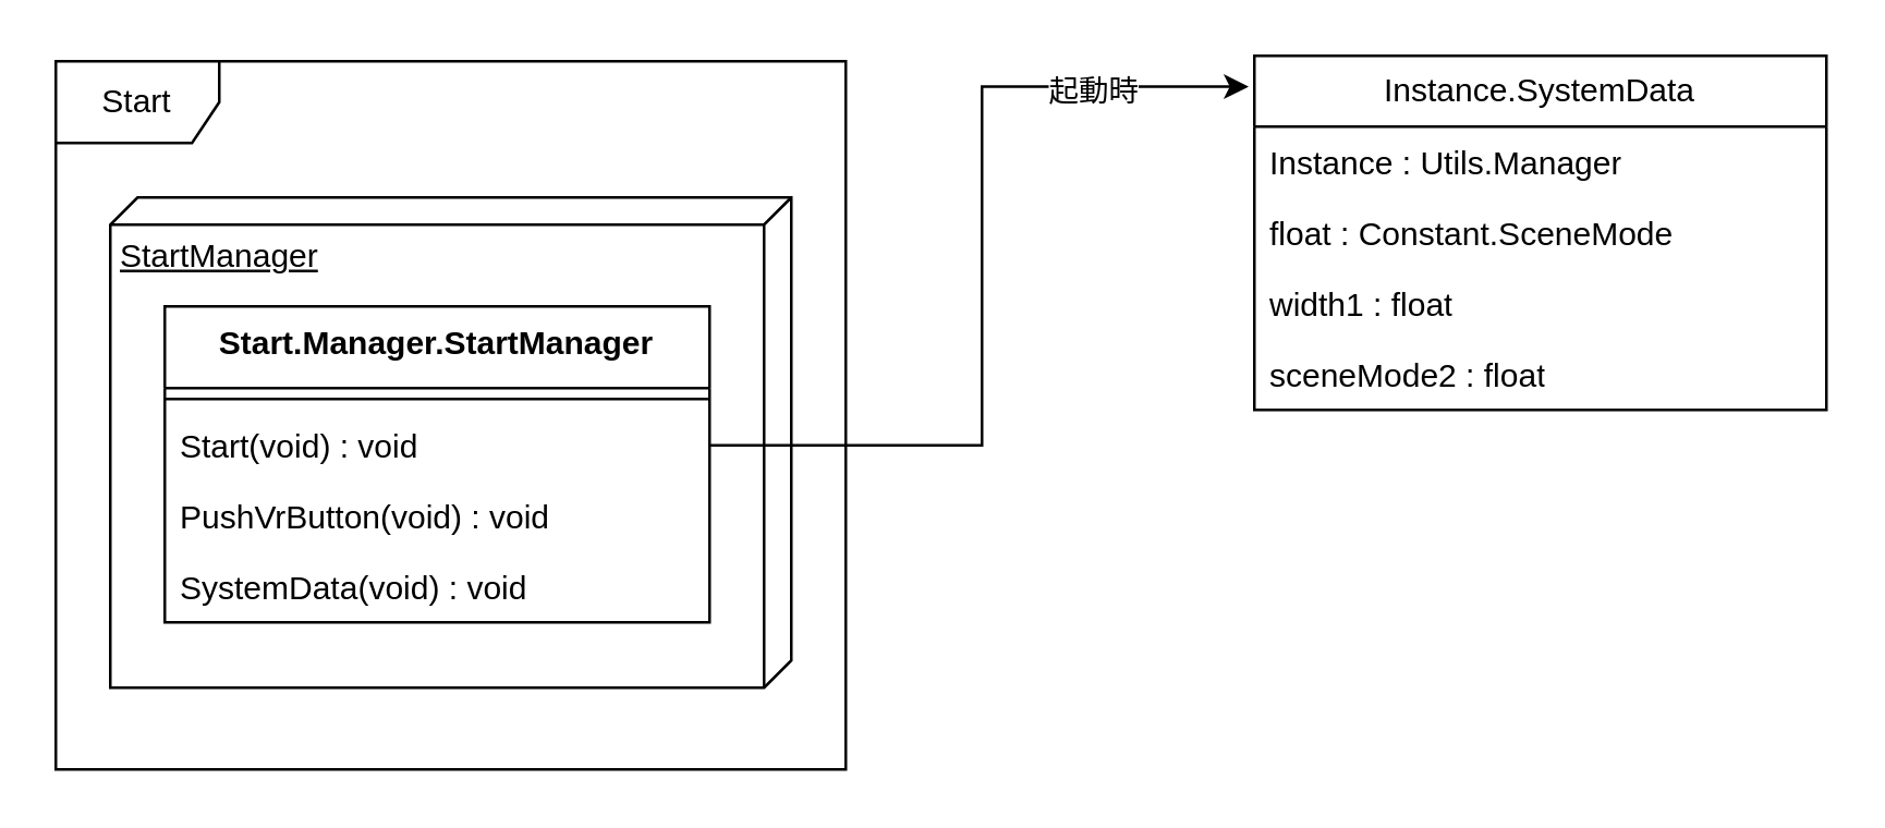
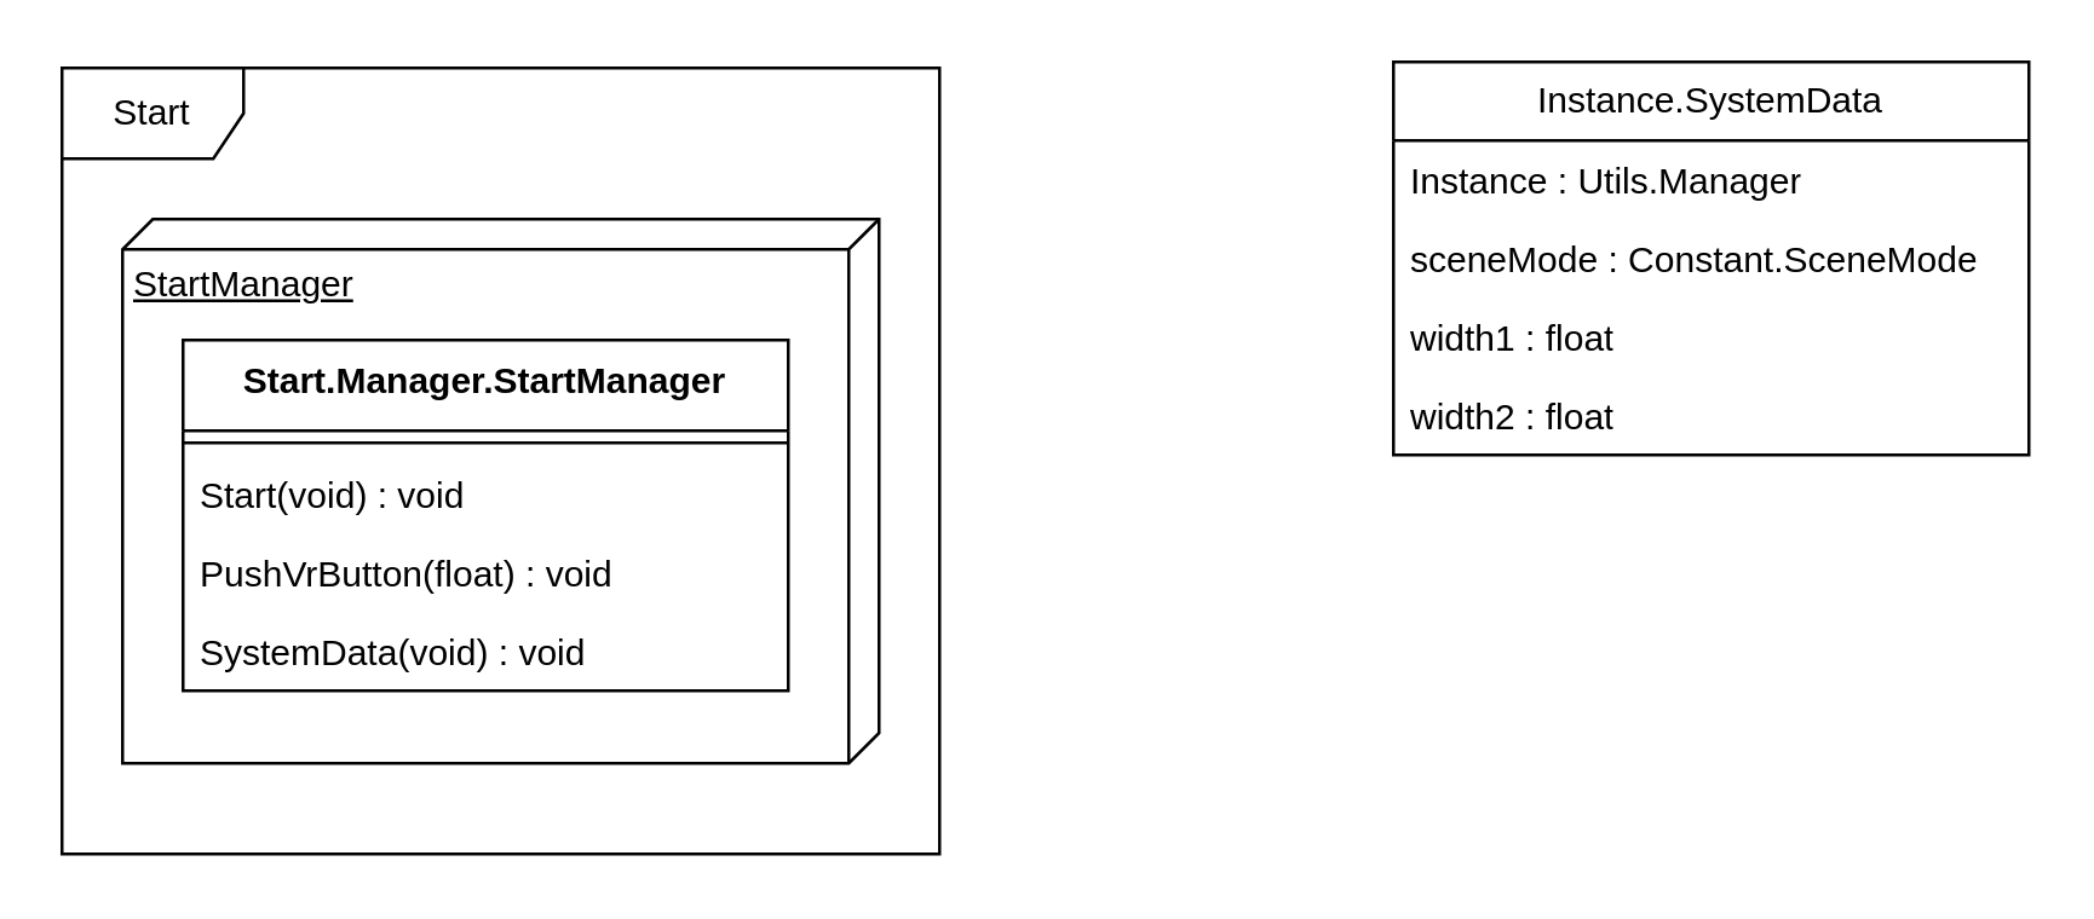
- <mxCell id="14" style="edgeStyle=orthogonalEdgeStyle;rounded=0;orthogonalLoop=1;jettySize=auto;html=1;entryX=-0.01;entryY=0.087;entryDx=0;entryDy=0;entryPerimeter=0;" edge="1" parent="1" source="6" target="9"><mxGeometry relative="1" as="geometry" /></mxCell>
- <mxCell id="15" value="起動時" style="edgeLabel;html=1;align=center;verticalAlign=middle;resizable=0;points=[];" vertex="1" connectable="0" parent="14"><mxGeometry x="0.653" y="-1" relative="1" as="geometry"><mxPoint as="offset" /></mxGeometry></mxCell>
- <mxCell id="11" value="float : Constant.SceneMode" style="text;strokeColor=none;fillColor=none;align=left;verticalAlign=top;spacingLeft=4;spacingRight=4;overflow=hidden;rotatable=0;points=[[0,0.5],[1,0.5]];portConstraint=eastwest;whiteSpace=wrap;html=1;" vertex="1" parent="9"><mxGeometry y="52" width="210" height="26" as="geometry" /></mxCell>
+ <mxCell id="11" value="sceneMode : Constant.SceneMode" style="text;strokeColor=none;fillColor=none;align=left;verticalAlign=top;spacingLeft=4;spacingRight=4;overflow=hidden;rotatable=0;points=[[0,0.5],[1,0.5]];portConstraint=eastwest;whiteSpace=wrap;html=1;" vertex="1" parent="9"><mxGeometry y="52" width="210" height="26" as="geometry" /></mxCell>
- <mxCell id="13" value="sceneMode2 : float" style="text;strokeColor=none;fillColor=none;align=left;verticalAlign=top;spacingLeft=4;spacingRight=4;overflow=hidden;rotatable=0;points=[[0,0.5],[1,0.5]];portConstraint=eastwest;whiteSpace=wrap;html=1;" vertex="1" parent="9"><mxGeometry y="104" width="210" height="26" as="geometry" /></mxCell>
+ <mxCell id="13" value="width2 : float" style="text;strokeColor=none;fillColor=none;align=left;verticalAlign=top;spacingLeft=4;spacingRight=4;overflow=hidden;rotatable=0;points=[[0,0.5],[1,0.5]];portConstraint=eastwest;whiteSpace=wrap;html=1;" vertex="1" parent="9"><mxGeometry y="104" width="210" height="26" as="geometry" /></mxCell>
- <mxCell id="7" value="PushVrButton(void) : void" style="text;strokeColor=none;fillColor=none;align=left;verticalAlign=top;spacingLeft=4;spacingRight=4;overflow=hidden;rotatable=0;points=[[0,0.5],[1,0.5]];portConstraint=eastwest;whiteSpace=wrap;html=1;" vertex="1" parent="4"><mxGeometry y="64" width="200" height="26" as="geometry" /></mxCell>
+ <mxCell id="7" value="PushVrButton(float) : void" style="text;strokeColor=none;fillColor=none;align=left;verticalAlign=top;spacingLeft=4;spacingRight=4;overflow=hidden;rotatable=0;points=[[0,0.5],[1,0.5]];portConstraint=eastwest;whiteSpace=wrap;html=1;" vertex="1" parent="4"><mxGeometry y="64" width="200" height="26" as="geometry" /></mxCell>
